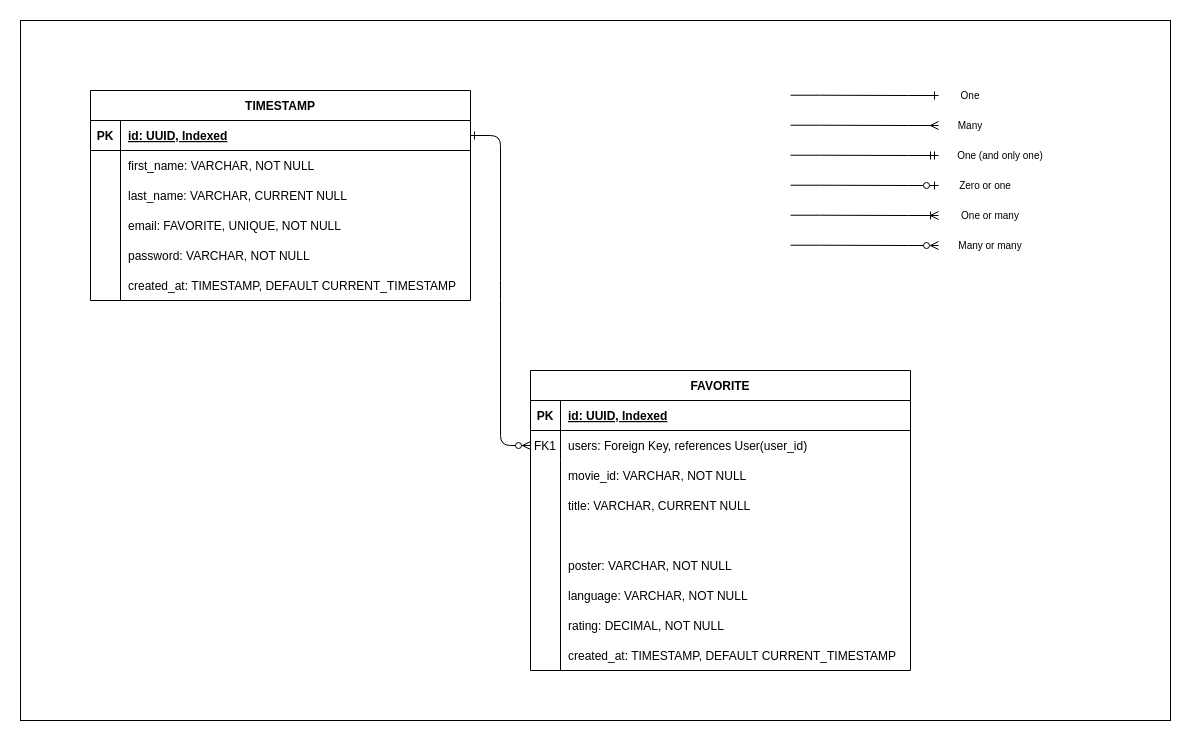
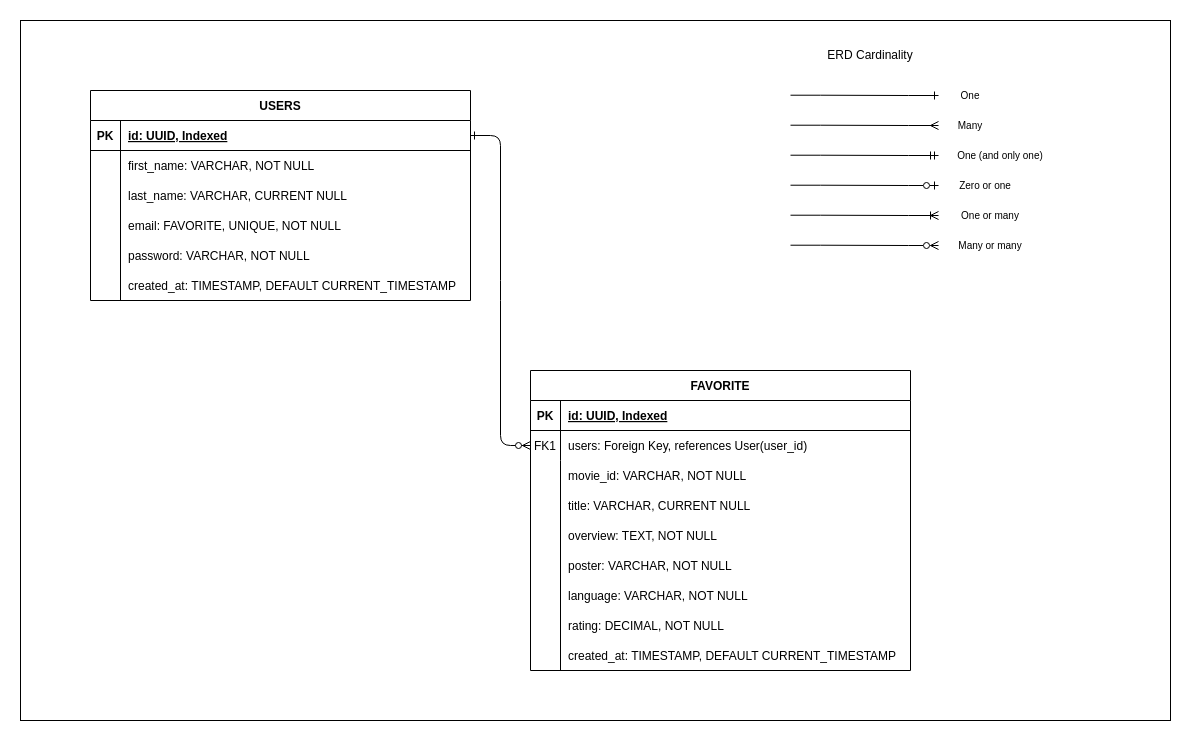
+ <mxCell id="43" value="ERD Cardinality" style="text;html=1;align=center;verticalAlign=middle;whiteSpace=wrap;rounded=0;" vertex="1" parent="1"><mxGeometry x="810" y="40" width="120" height="30" as="geometry" /></mxCell>
- <mxCell id="5" value="TIMESTAMP" style="shape=table;startSize=30;container=1;collapsible=1;childLayout=tableLayout;fixedRows=1;rowLines=0;fontStyle=1;align=center;resizeLast=1;fillColor=none;" parent="4" vertex="1"><mxGeometry width="380" height="210" as="geometry" /></mxCell>
+ <mxCell id="5" value="USERS" style="shape=table;startSize=30;container=1;collapsible=1;childLayout=tableLayout;fixedRows=1;rowLines=0;fontStyle=1;align=center;resizeLast=1;fillColor=none;" parent="4" vertex="1"><mxGeometry width="380" height="210" as="geometry" /></mxCell>
+ <mxCell id="34" value="overview: TEXT, NOT NULL" style="shape=partialRectangle;overflow=hidden;connectable=0;fillColor=none;top=0;left=0;bottom=0;right=0;align=left;spacingLeft=6;" vertex="1" parent="20"><mxGeometry x="30" y="150" width="340" height="30" as="geometry"><mxRectangle width="340" height="30" as="alternateBounds" /></mxGeometry></mxCell>
